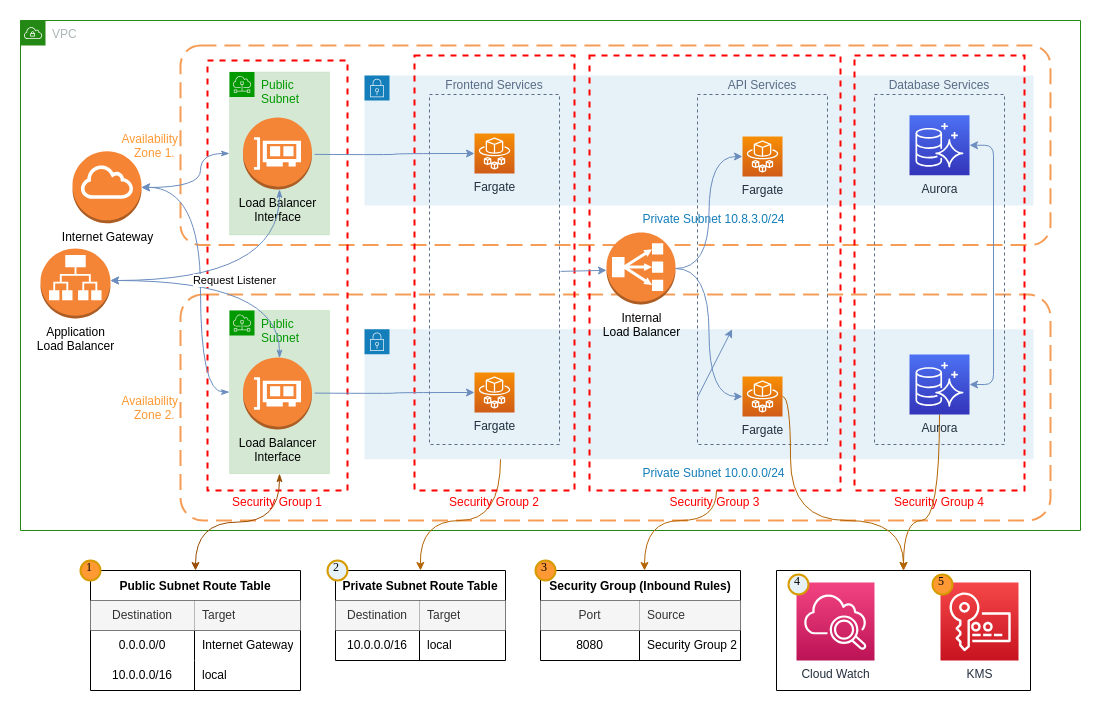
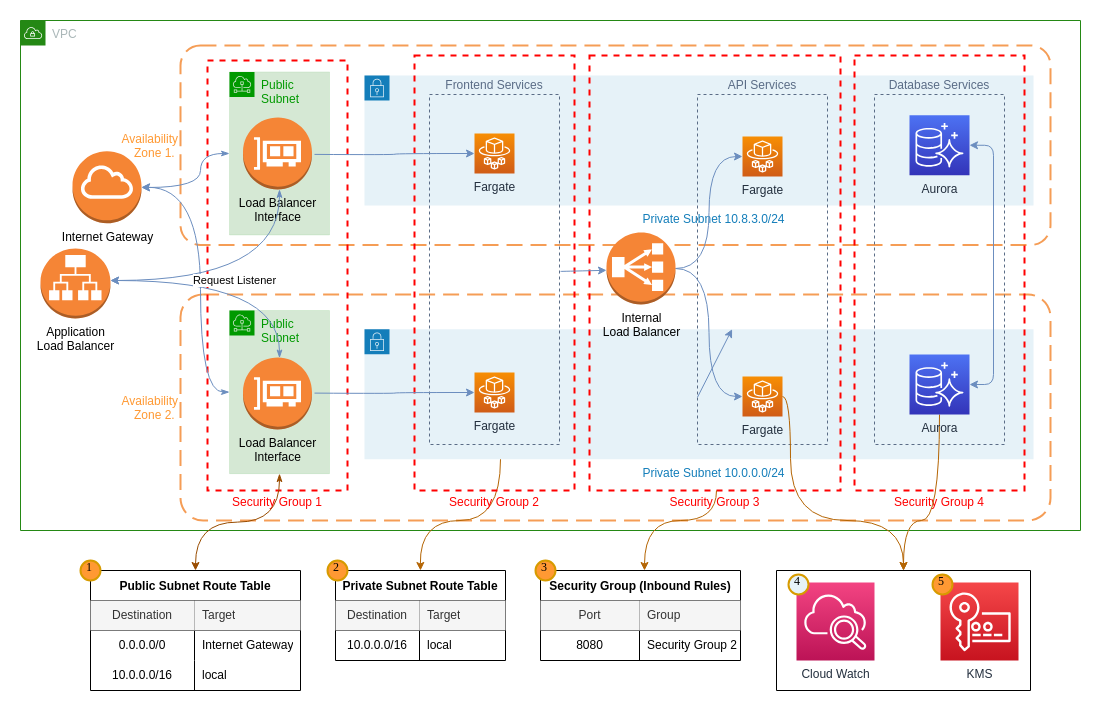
- <mxCell id="65" value="2" style="ellipse;whiteSpace=wrap;html=1;aspect=fixed;strokeWidth=2;fontFamily=Tahoma;spacingBottom=4;spacingRight=2;strokeColor=#d79b00;verticalAlign=bottom;fillColor=#e6f2f8;" parent="1" vertex="1"><mxGeometry x="327" y="560" width="20" height="20" as="geometry" /></mxCell>
+ <mxCell id="65" value="2" style="ellipse;whiteSpace=wrap;html=1;aspect=fixed;strokeWidth=2;fontFamily=Tahoma;spacingBottom=4;spacingRight=2;strokeColor=#d79b00;verticalAlign=bottom;fillColor=#FF9933;" parent="1" vertex="1"><mxGeometry x="327" y="560" width="20" height="20" as="geometry" /></mxCell>
- <mxCell id="46" value="Source" style="shape=partialRectangle;html=1;whiteSpace=wrap;connectable=0;fillColor=#f5f5f5;top=0;left=0;bottom=0;right=0;align=left;spacingLeft=6;overflow=hidden;pointerEvents=1;fontColor=#333333;strokeColor=#666666;" parent="44" vertex="1"><mxGeometry x="99" width="101" height="30" as="geometry"><mxRectangle width="101" height="30" as="alternateBounds" /></mxGeometry></mxCell>
+ <mxCell id="46" value="Group" style="shape=partialRectangle;html=1;whiteSpace=wrap;connectable=0;fillColor=#f5f5f5;top=0;left=0;bottom=0;right=0;align=left;spacingLeft=6;overflow=hidden;pointerEvents=1;fontColor=#333333;strokeColor=#666666;" parent="44" vertex="1"><mxGeometry x="99" width="101" height="30" as="geometry"><mxRectangle width="101" height="30" as="alternateBounds" /></mxGeometry></mxCell>
